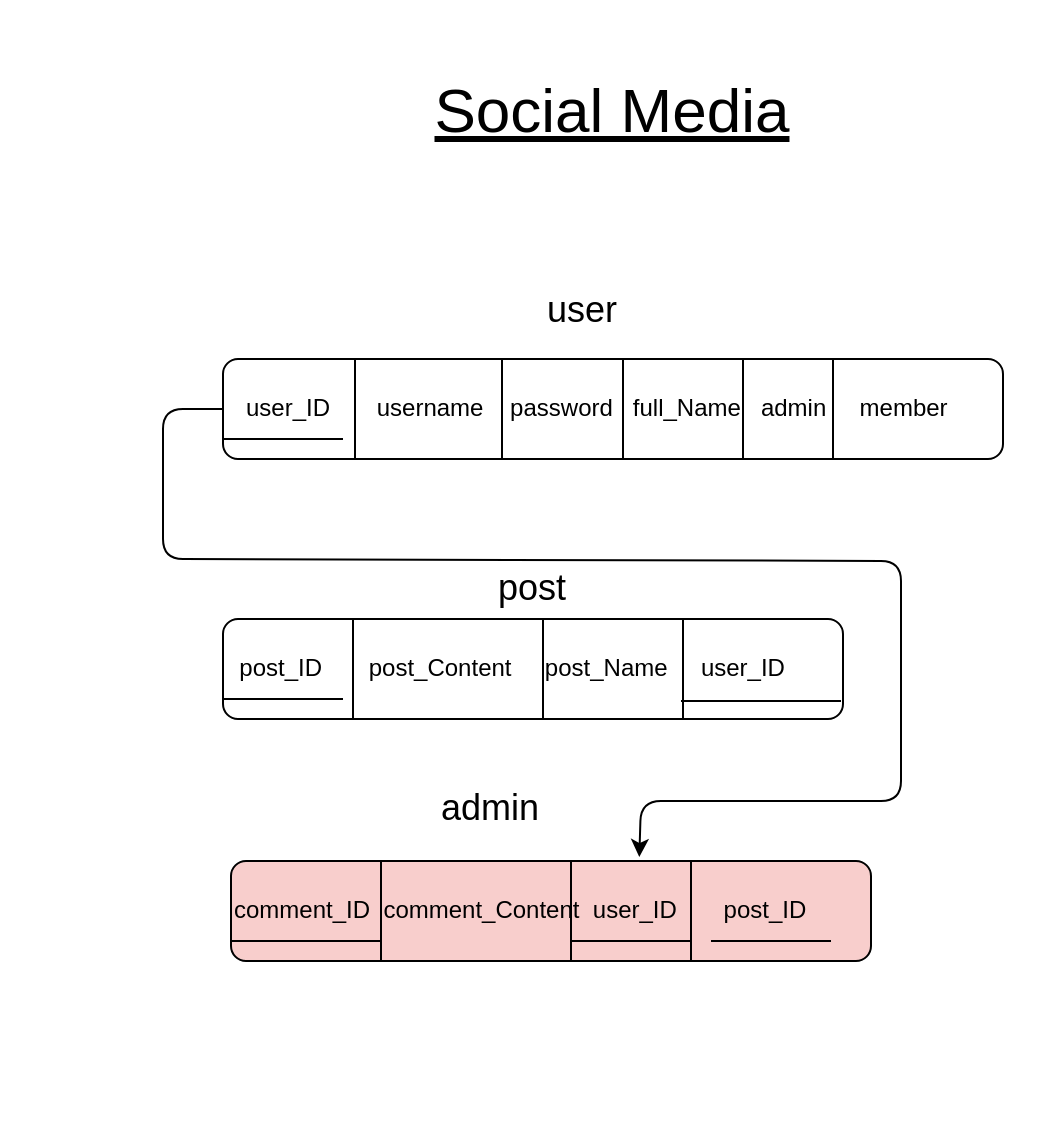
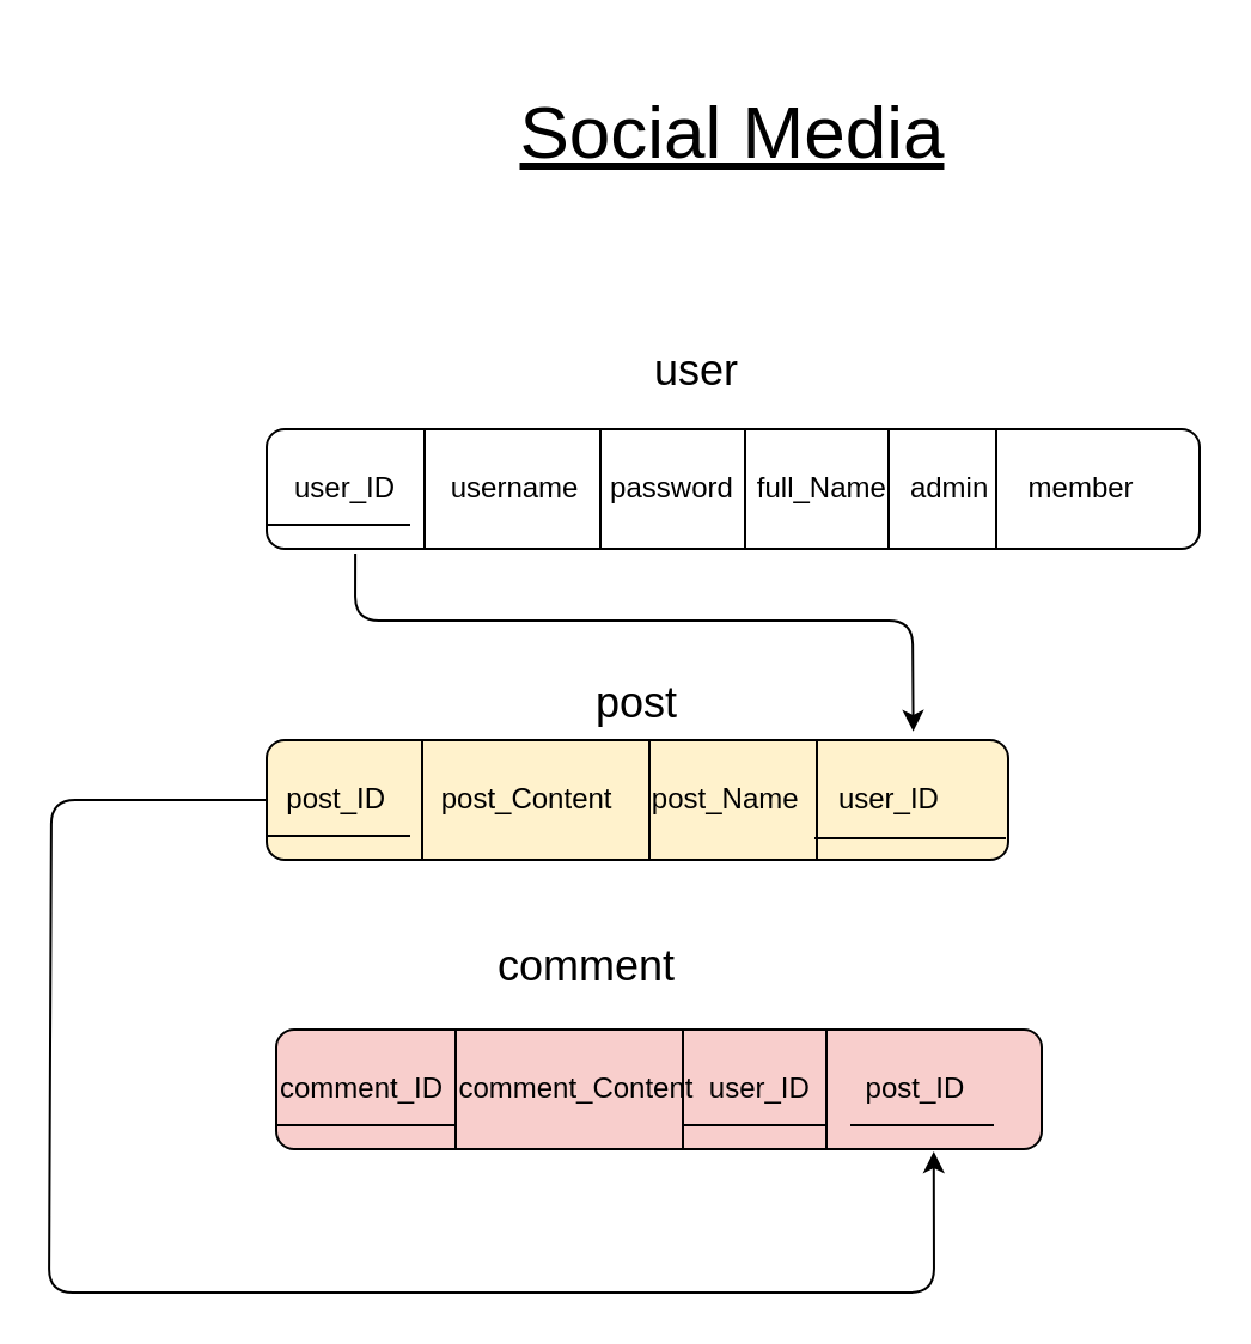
+ <mxCell id="20" value="" style="endArrow=classic;html=1;exitX=0.095;exitY=1.04;exitDx=0;exitDy=0;exitPerimeter=0;entryX=0.872;entryY=-0.072;entryDx=0;entryDy=0;entryPerimeter=0;" parent="1" source="3" target="9" edge="1"><mxGeometry width="50" height="50" relative="1" as="geometry"><mxPoint x="391" y="319" as="sourcePoint" /><mxPoint x="441" y="269" as="targetPoint" /><Array as="points"><mxPoint x="148" y="259" /><mxPoint x="381" y="259" /></Array></mxGeometry></mxCell>
- <mxCell id="16" value="" style="endArrow=classic;html=1;exitX=0;exitY=0.5;exitDx=0;exitDy=0;entryX=0.638;entryY=-0.04;entryDx=0;entryDy=0;entryPerimeter=0;" parent="1" source="3" target="22" edge="1"><mxGeometry width="50" height="50" relative="1" as="geometry"><mxPoint x="131" y="229" as="sourcePoint" /><mxPoint x="310" y="400" as="targetPoint" /><Array as="points"><mxPoint x="81" y="204" /><mxPoint x="81" y="279" /><mxPoint x="450" y="280" /><mxPoint x="450" y="400" /><mxPoint x="320" y="400" /></Array></mxGeometry></mxCell>
- <mxCell id="9" value="&amp;nbsp; post_ID&amp;nbsp; &amp;nbsp; &amp;nbsp; &amp;nbsp;post_Content&amp;nbsp; &amp;nbsp; &amp;nbsp;post_Name&amp;nbsp; &amp;nbsp; &amp;nbsp;user_ID" style="rounded=1;whiteSpace=wrap;html=1;align=left;" parent="1" vertex="1"><mxGeometry x="111" y="309" width="310" height="50" as="geometry" /></mxCell>
+ <mxCell id="9" value="&amp;nbsp; post_ID&amp;nbsp; &amp;nbsp; &amp;nbsp; &amp;nbsp;post_Content&amp;nbsp; &amp;nbsp; &amp;nbsp;post_Name&amp;nbsp; &amp;nbsp; &amp;nbsp;user_ID" style="rounded=1;whiteSpace=wrap;html=1;align=left;fillColor=#fff2cc;" parent="1" vertex="1"><mxGeometry x="111" y="309" width="310" height="50" as="geometry" /></mxCell>
- <mxCell id="17" value="admin" style="text;strokeColor=none;align=center;fillColor=none;html=1;verticalAlign=middle;whiteSpace=wrap;rounded=0;fontSize=18;" parent="1" vertex="1"><mxGeometry x="215" y="389" width="60" height="30" as="geometry" /></mxCell>
+ <mxCell id="17" value="comment" style="text;strokeColor=none;align=center;fillColor=none;html=1;verticalAlign=middle;whiteSpace=wrap;rounded=0;fontSize=18;" parent="1" vertex="1"><mxGeometry x="215" y="389" width="60" height="30" as="geometry" /></mxCell>
+ <mxCell id="18" value="" style="endArrow=classic;html=1;exitX=0;exitY=0.5;exitDx=0;exitDy=0;entryX=0.859;entryY=1.02;entryDx=0;entryDy=0;entryPerimeter=0;" parent="1" source="9" target="22" edge="1"><mxGeometry width="50" height="50" relative="1" as="geometry"><mxPoint x="391" y="319" as="sourcePoint" /><mxPoint x="410" y="400" as="targetPoint" /><Array as="points"><mxPoint x="21" y="334" /><mxPoint x="20" y="540" /><mxPoint x="390" y="540" /></Array></mxGeometry></mxCell>
